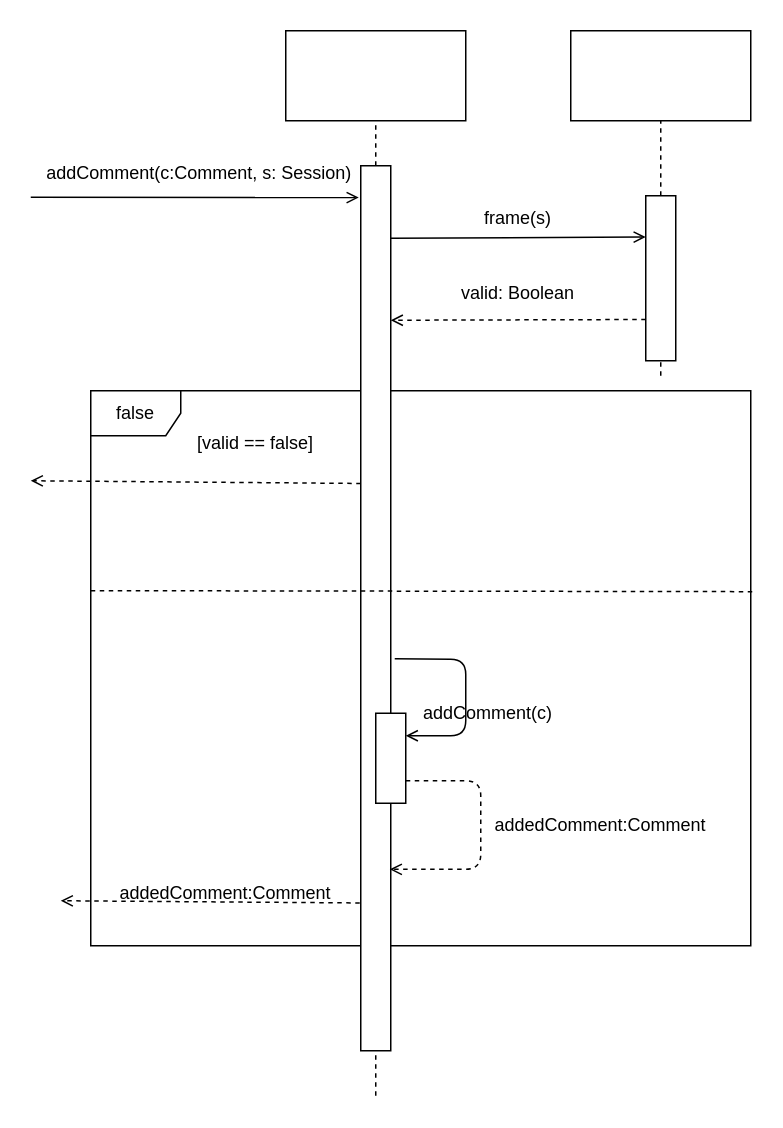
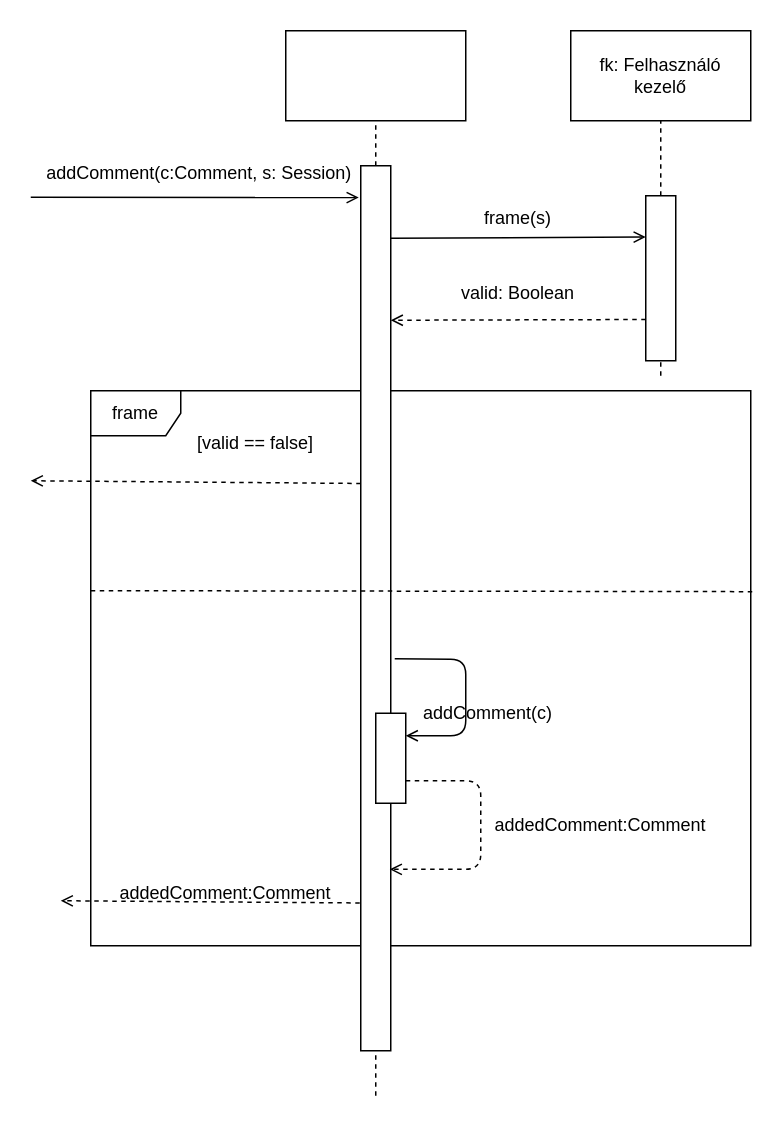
+ <mxCell id="4" value="fk: Felhasználó kezelő" style="text;html=1;strokeColor=none;fillColor=none;align=center;verticalAlign=middle;whiteSpace=wrap;rounded=0;" parent="1" vertex="1"><mxGeometry x="385" y="35" width="110" height="30" as="geometry" /></mxCell>
- <mxCell id="2" value="false" style="shape=umlFrame;whiteSpace=wrap;html=1;" parent="1" vertex="1"><mxGeometry x="60" y="260" width="440" height="370" as="geometry" /></mxCell>
+ <mxCell id="2" value="frame" style="shape=umlFrame;whiteSpace=wrap;html=1;" parent="1" vertex="1"><mxGeometry x="60" y="260" width="440" height="370" as="geometry" /></mxCell>
